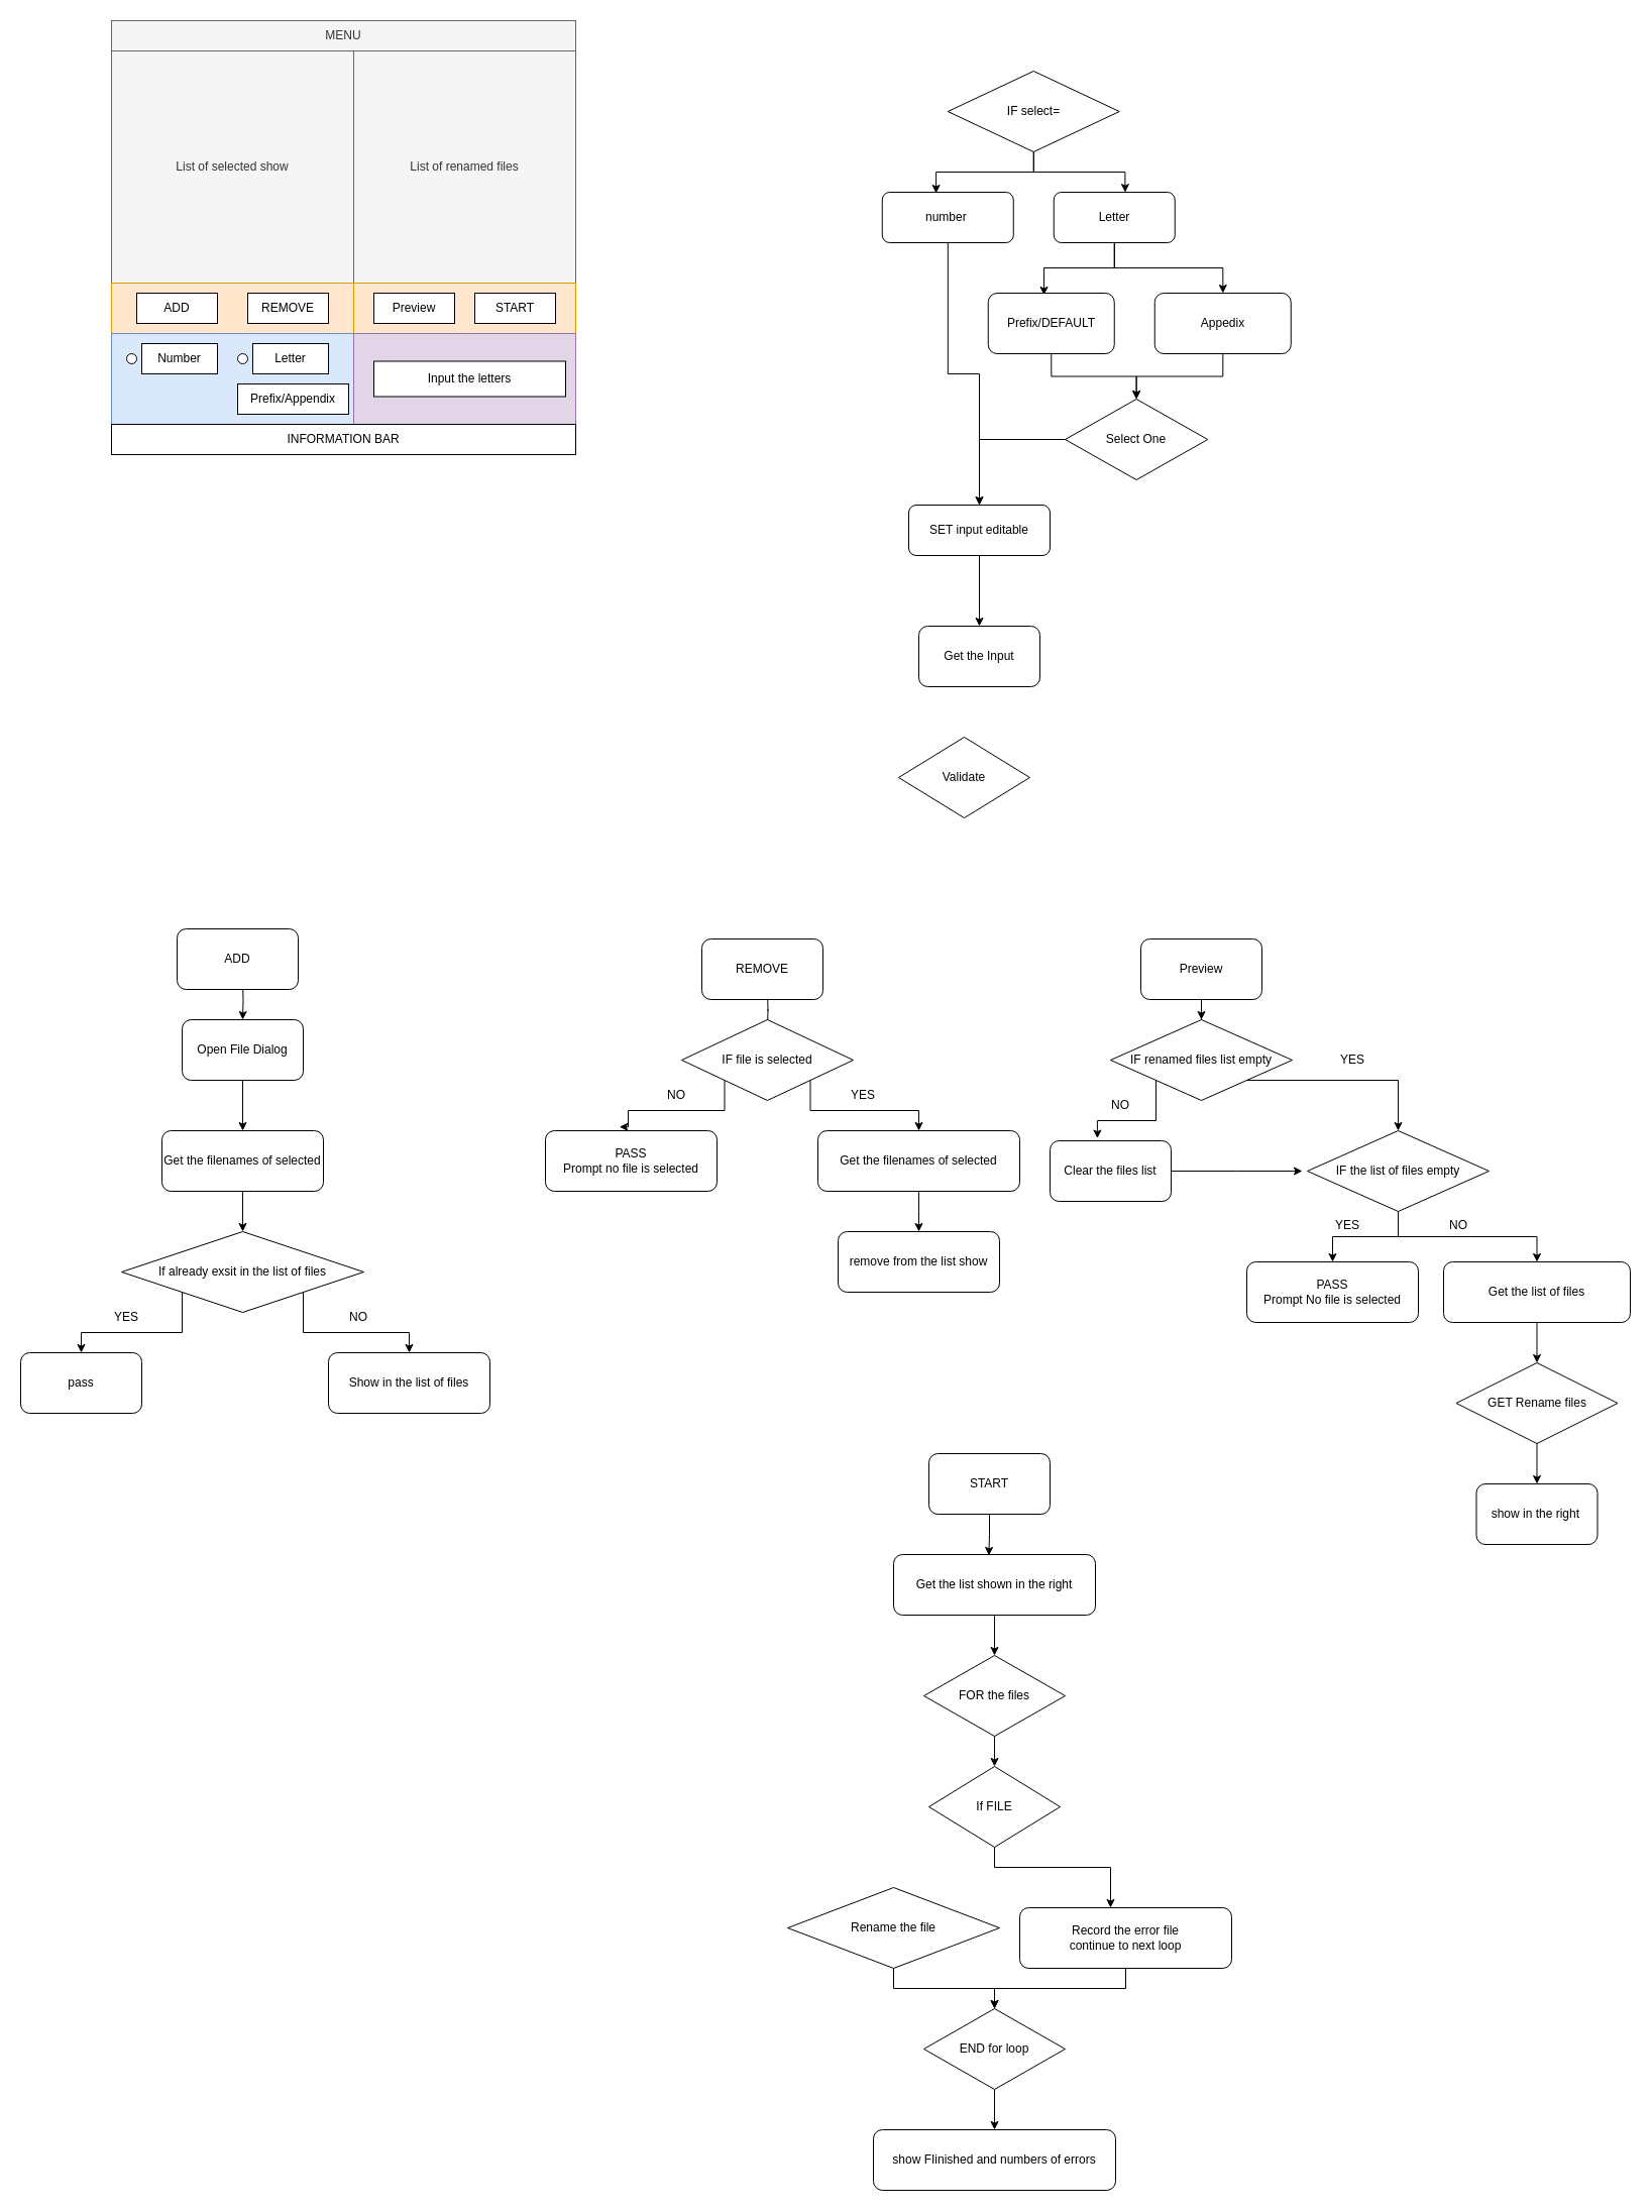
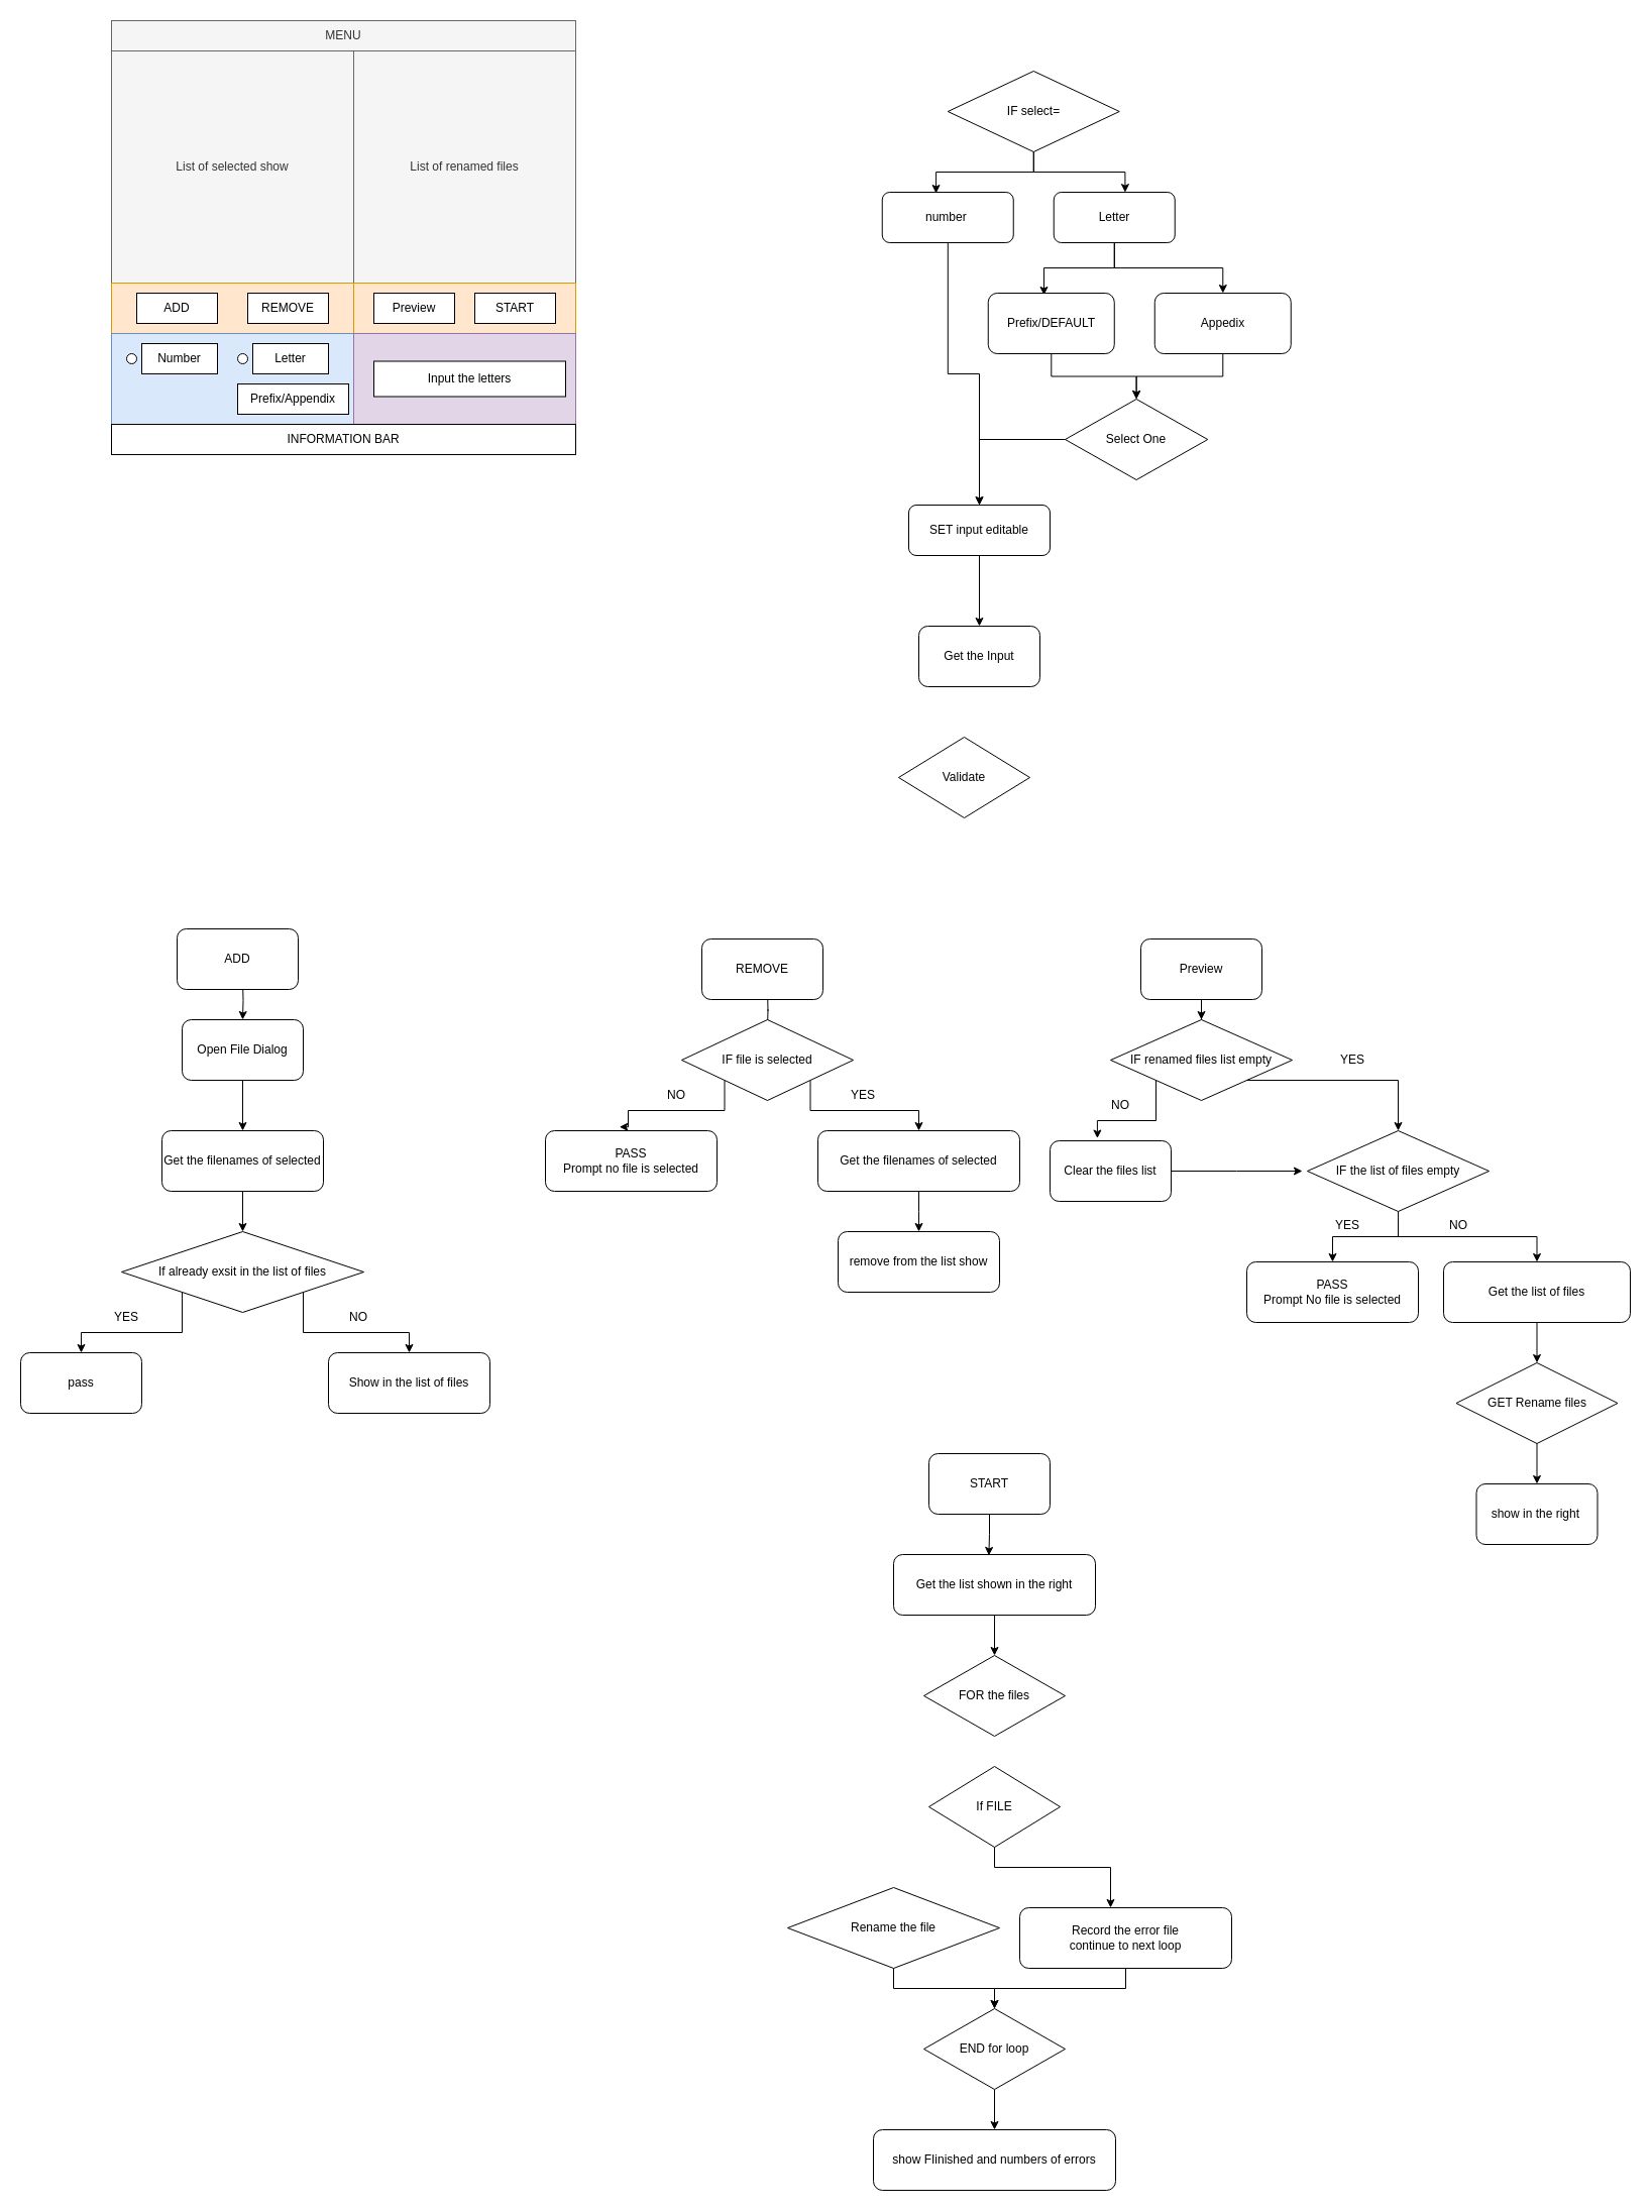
- <mxCell id="89" style="edgeStyle=orthogonalEdgeStyle;rounded=0;orthogonalLoop=1;jettySize=auto;html=1;" edge="1" parent="1" source="90" target="86"><mxGeometry relative="1" as="geometry" /></mxCell>
